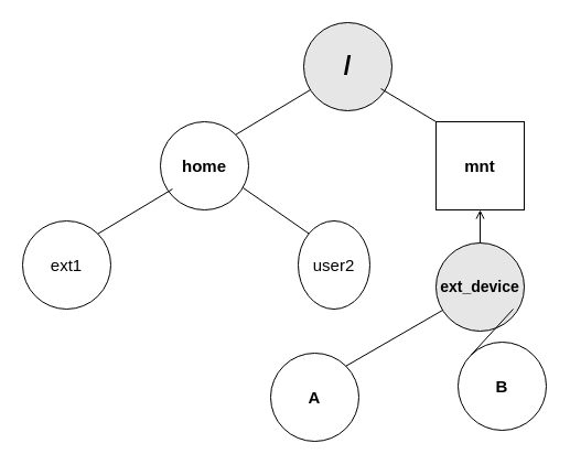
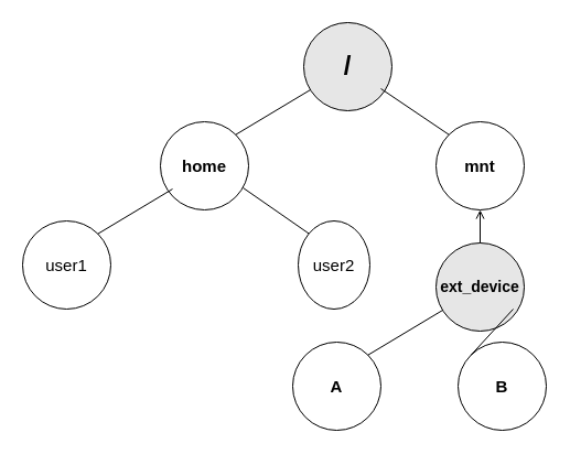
- <mxCell id="3" value="&lt;b&gt;&lt;font style=&quot;font-size: 15px;&quot;&gt;mnt&lt;/font&gt;&lt;/b&gt;" style="whiteSpace=wrap;html=1;aspect=fixed;rounded=0;" vertex="1" parent="1"><mxGeometry x="395" y="110" width="80" height="80" as="geometry" /></mxCell>
+ <mxCell id="3" value="&lt;b&gt;&lt;font style=&quot;font-size: 15px;&quot;&gt;mnt&lt;/font&gt;&lt;/b&gt;" style="ellipse;whiteSpace=wrap;html=1;aspect=fixed;" vertex="1" parent="1"><mxGeometry x="395" y="110" width="80" height="80" as="geometry" /></mxCell>
- <mxCell id="8" value="&lt;font size=&quot;1&quot;&gt;&lt;span style=&quot;font-size: 15px;&quot;&gt;ext1&lt;/span&gt;&lt;/font&gt;" style="ellipse;whiteSpace=wrap;html=1;aspect=fixed;" vertex="1" parent="1"><mxGeometry x="20" y="200" width="80" height="80" as="geometry" /></mxCell>
+ <mxCell id="8" value="&lt;font size=&quot;1&quot;&gt;&lt;span style=&quot;font-size: 15px;&quot;&gt;user1&lt;/span&gt;&lt;/font&gt;" style="ellipse;whiteSpace=wrap;html=1;aspect=fixed;" vertex="1" parent="1"><mxGeometry x="20" y="200" width="80" height="80" as="geometry" /></mxCell>
- <mxCell id="14" value="&lt;font size=&quot;1&quot;&gt;&lt;b style=&quot;font-size: 15px;&quot;&gt;A&lt;/b&gt;&lt;/font&gt;" style="ellipse;whiteSpace=wrap;html=1;aspect=fixed;" vertex="1" parent="1"><mxGeometry x="245" y="320" width="80" height="80" as="geometry" /></mxCell>
+ <mxCell id="14" value="&lt;font size=&quot;1&quot;&gt;&lt;b style=&quot;font-size: 15px;&quot;&gt;A&lt;/b&gt;&lt;/font&gt;" style="ellipse;whiteSpace=wrap;html=1;aspect=fixed;" vertex="1" parent="1"><mxGeometry x="265" y="310" width="80" height="80" as="geometry" /></mxCell>
